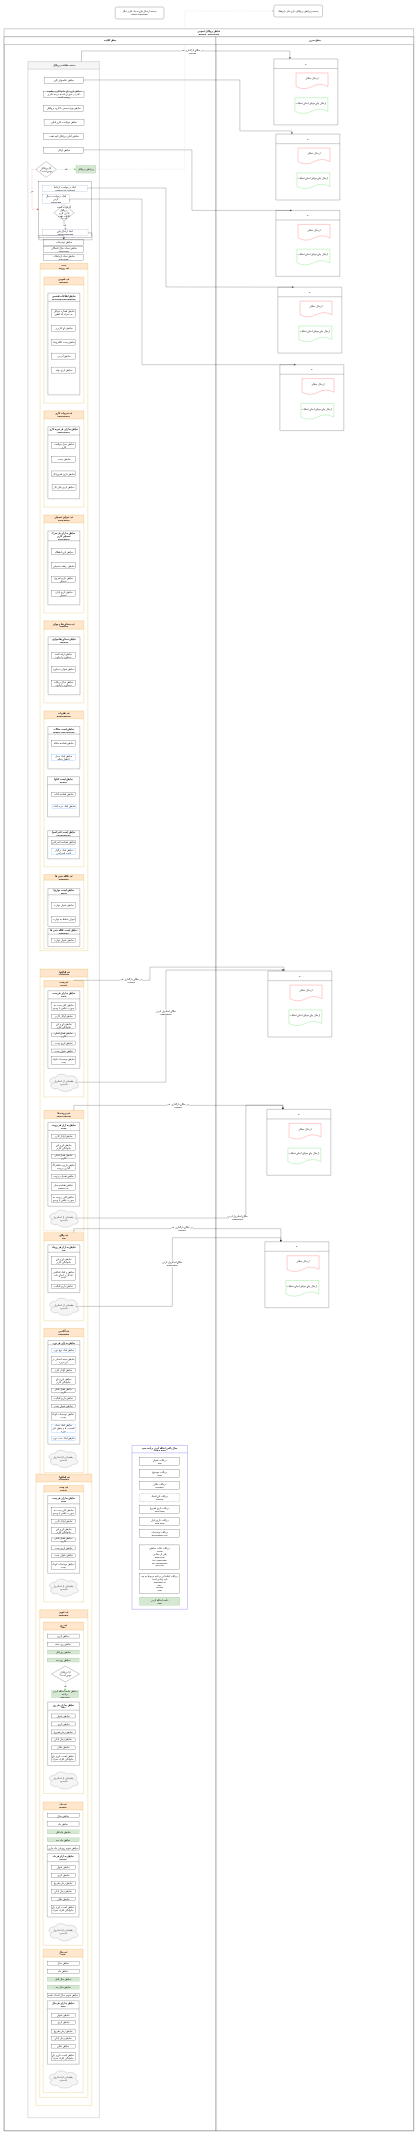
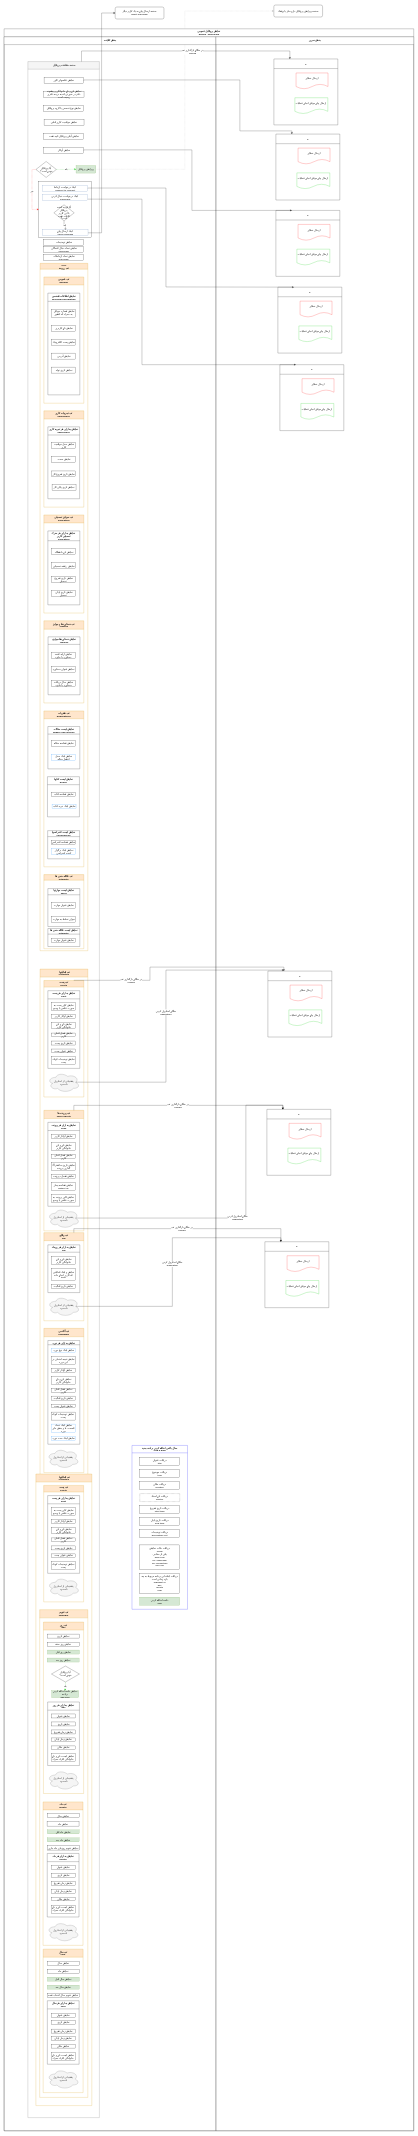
- <mxCell id="155" value="&lt;p&gt;&lt;/p&gt;&lt;p&gt;&lt;/p&gt;&lt;p&gt;&lt;/p&gt;&lt;p&gt;&lt;/p&gt;&lt;p&gt;&lt;/p&gt;&lt;p&gt;لینک درخواست دنبال کردن&amp;nbsp;&lt;br&gt;subscribe&lt;br&gt;&lt;/p&gt;" style="rounded=0;whiteSpace=wrap;html=1;fillColor=#FFFFFF;strokeColor=#6c8ebf;" parent="6" vertex="1"><mxGeometry x="74" y="666" width="135" height="45" as="geometry" /></mxCell>
+ <mxCell id="155" value="&lt;p&gt;&lt;/p&gt;&lt;p&gt;&lt;/p&gt;&lt;p&gt;&lt;/p&gt;&lt;p&gt;&lt;/p&gt;&lt;p&gt;&lt;/p&gt;&lt;p&gt;لینک درخواست دنبال کردن&amp;nbsp;&lt;br&gt;subscribe&lt;br&gt;&lt;/p&gt;" style="rounded=0;whiteSpace=wrap;html=1;fillColor=#FFFFFF;strokeColor=#6c8ebf;" parent="6" vertex="1"><mxGeometry x="74" y="666" width="226" height="30" as="geometry" /></mxCell>
- <mxCell id="332" style="edgeStyle=orthogonalEdgeStyle;rounded=0;orthogonalLoop=1;jettySize=auto;html=1;exitX=1;exitY=0.5;exitDx=0;exitDy=0;" edge="1" parent="1" source="156" target="13"><mxGeometry relative="1" as="geometry"><mxPoint x="620" y="340" as="targetPoint" /></mxGeometry></mxCell>
+ <mxCell id="332" style="edgeStyle=orthogonalEdgeStyle;rounded=0;orthogonalLoop=1;jettySize=auto;html=1;exitX=1;exitY=0.5;exitDx=0;exitDy=0;entryX=0;entryY=0.5;entryDx=0;entryDy=0;" edge="1" parent="1" source="156" target="331"><mxGeometry relative="1" as="geometry"><mxPoint x="620" y="340" as="targetPoint" /></mxGeometry></mxCell>
